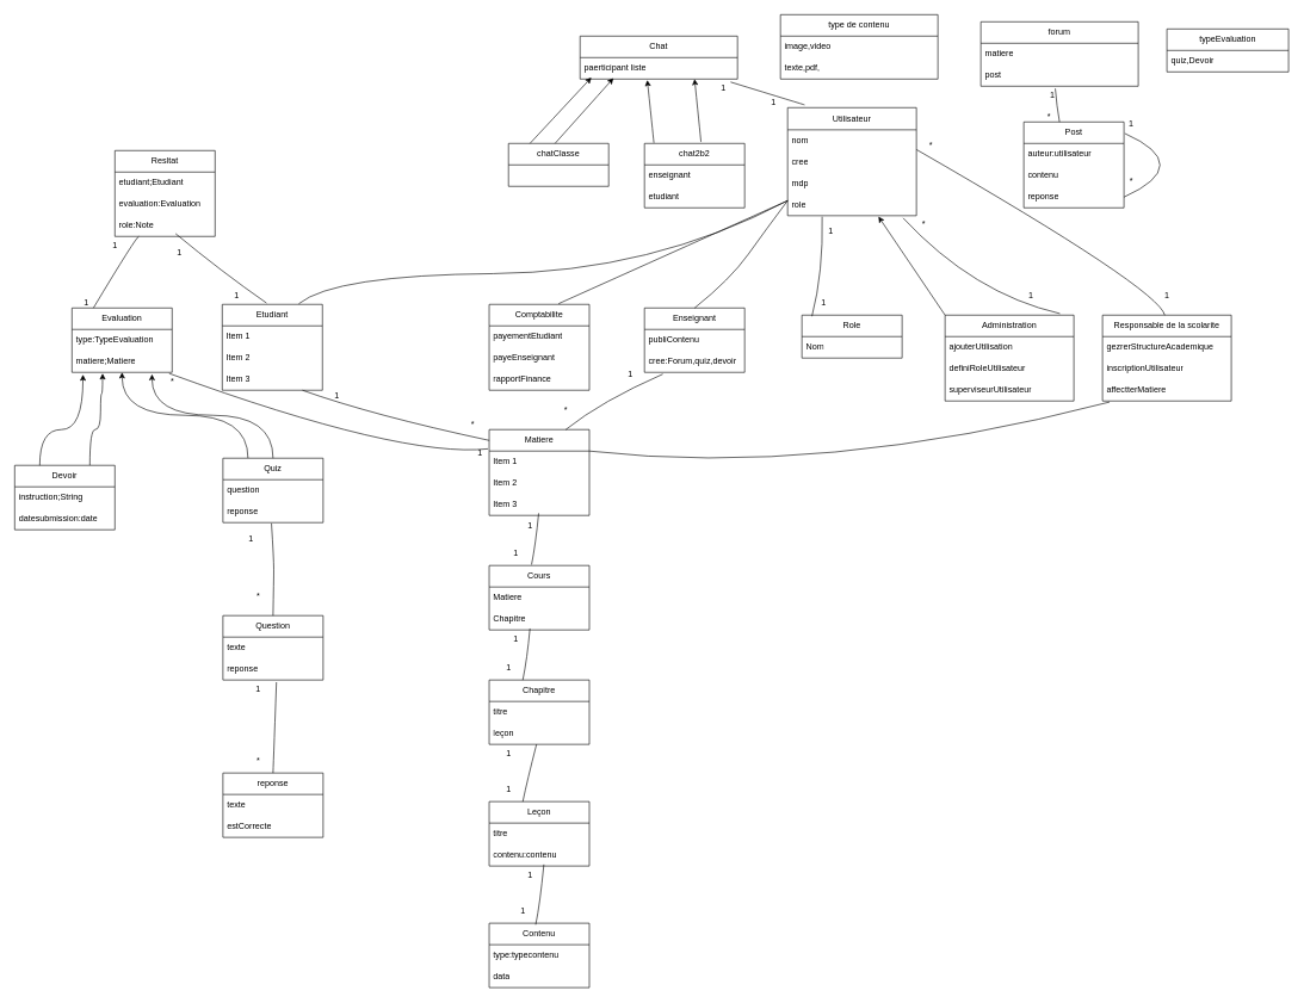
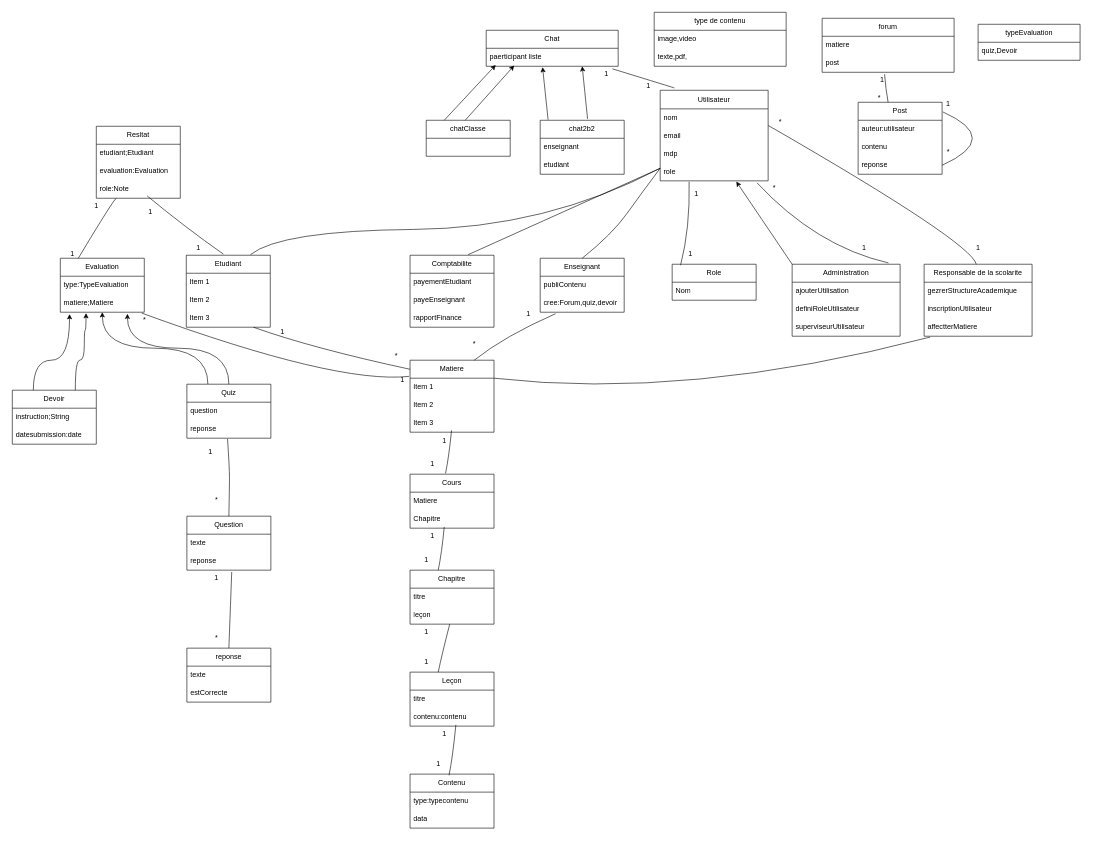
- <mxCell id="58" value="cree" style="text;strokeColor=none;fillColor=none;align=left;verticalAlign=middle;spacingLeft=4;spacingRight=4;overflow=hidden;points=[[0,0.5],[1,0.5]];portConstraint=eastwest;rotatable=0;whiteSpace=wrap;html=1;" vertex="1" parent="56"><mxGeometry y="61" width="180" height="30" as="geometry" /></mxCell>
+ <mxCell id="58" value="email" style="text;strokeColor=none;fillColor=none;align=left;verticalAlign=middle;spacingLeft=4;spacingRight=4;overflow=hidden;points=[[0,0.5],[1,0.5]];portConstraint=eastwest;rotatable=0;whiteSpace=wrap;html=1;" vertex="1" parent="56"><mxGeometry y="61" width="180" height="30" as="geometry" /></mxCell>
